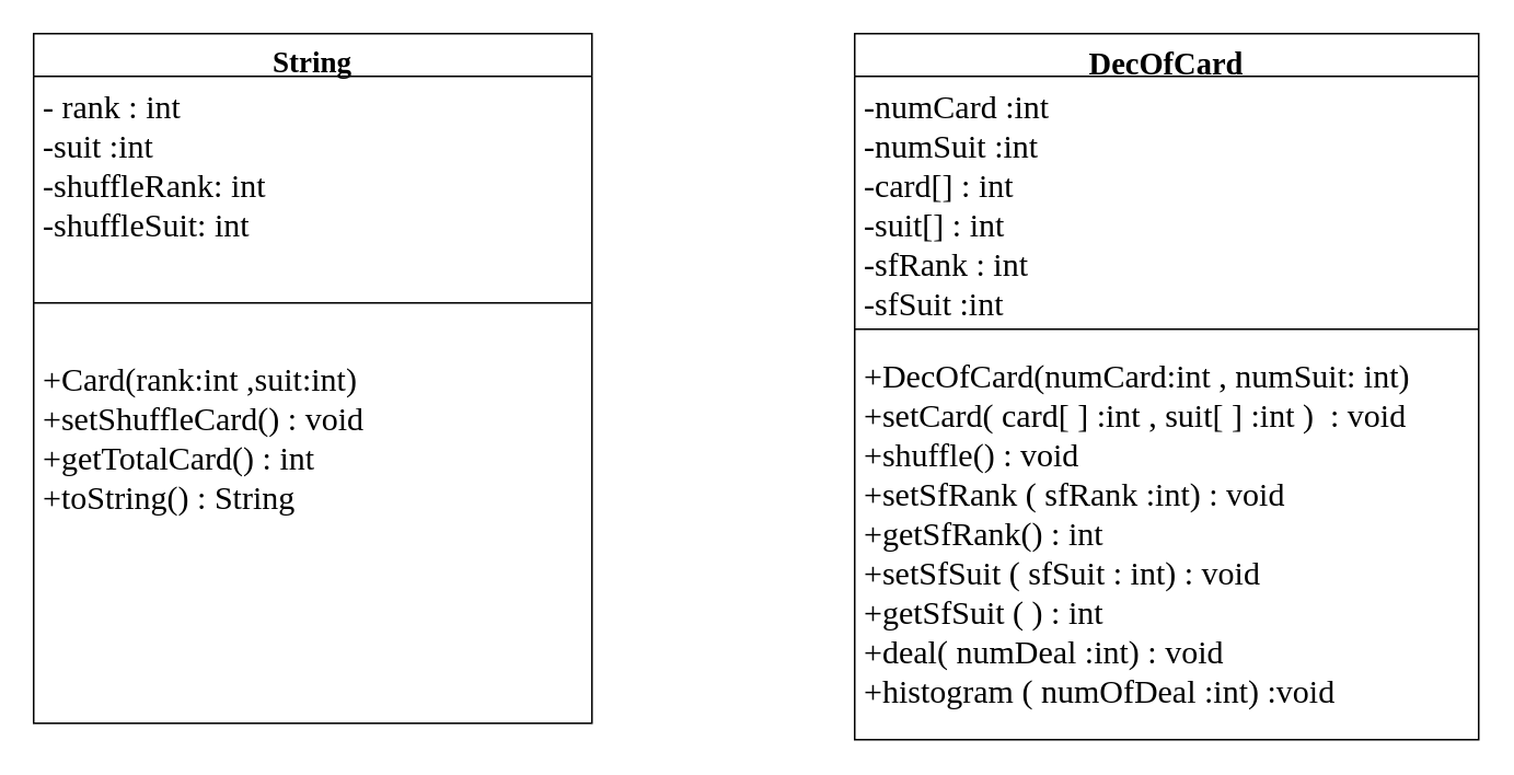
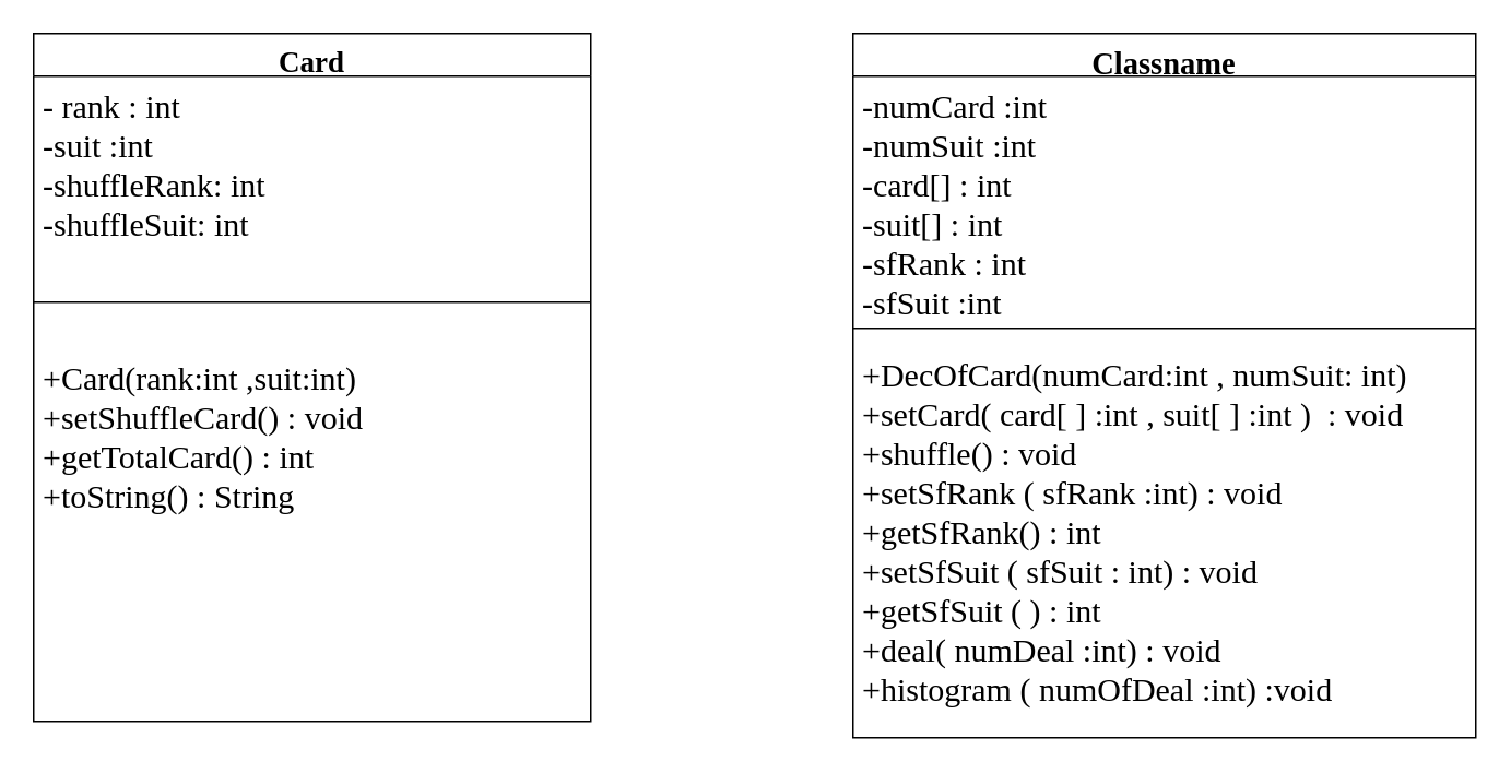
- <mxCell id="6" value="String&#10;" style="swimlane;fontStyle=1;align=center;verticalAlign=top;childLayout=stackLayout;horizontal=1;startSize=26;horizontalStack=0;resizeParent=1;resizeParentMax=0;resizeLast=0;collapsible=1;marginBottom=0;fontSize=18;fontFamily=Times New Roman;" vertex="1" parent="1"><mxGeometry x="20" y="20" width="340" height="420" as="geometry" /></mxCell>
+ <mxCell id="6" value="Card&#10;" style="swimlane;fontStyle=1;align=center;verticalAlign=top;childLayout=stackLayout;horizontal=1;startSize=26;horizontalStack=0;resizeParent=1;resizeParentMax=0;resizeLast=0;collapsible=1;marginBottom=0;fontSize=18;fontFamily=Times New Roman;" vertex="1" parent="1"><mxGeometry x="20" y="20" width="340" height="420" as="geometry" /></mxCell>
- <mxCell id="2" value="DecOfCard" style="swimlane;fontStyle=1;align=center;verticalAlign=top;childLayout=stackLayout;horizontal=1;startSize=26;horizontalStack=0;resizeParent=1;resizeParentMax=0;resizeLast=0;collapsible=1;marginBottom=0;fontSize=19;fontFamily=Times New Roman;" vertex="1" parent="1"><mxGeometry x="520" y="20" width="380" height="430" as="geometry" /></mxCell>
+ <mxCell id="2" value="Classname" style="swimlane;fontStyle=1;align=center;verticalAlign=top;childLayout=stackLayout;horizontal=1;startSize=26;horizontalStack=0;resizeParent=1;resizeParentMax=0;resizeLast=0;collapsible=1;marginBottom=0;fontSize=19;fontFamily=Times New Roman;" vertex="1" parent="1"><mxGeometry x="520" y="20" width="380" height="430" as="geometry" /></mxCell>
